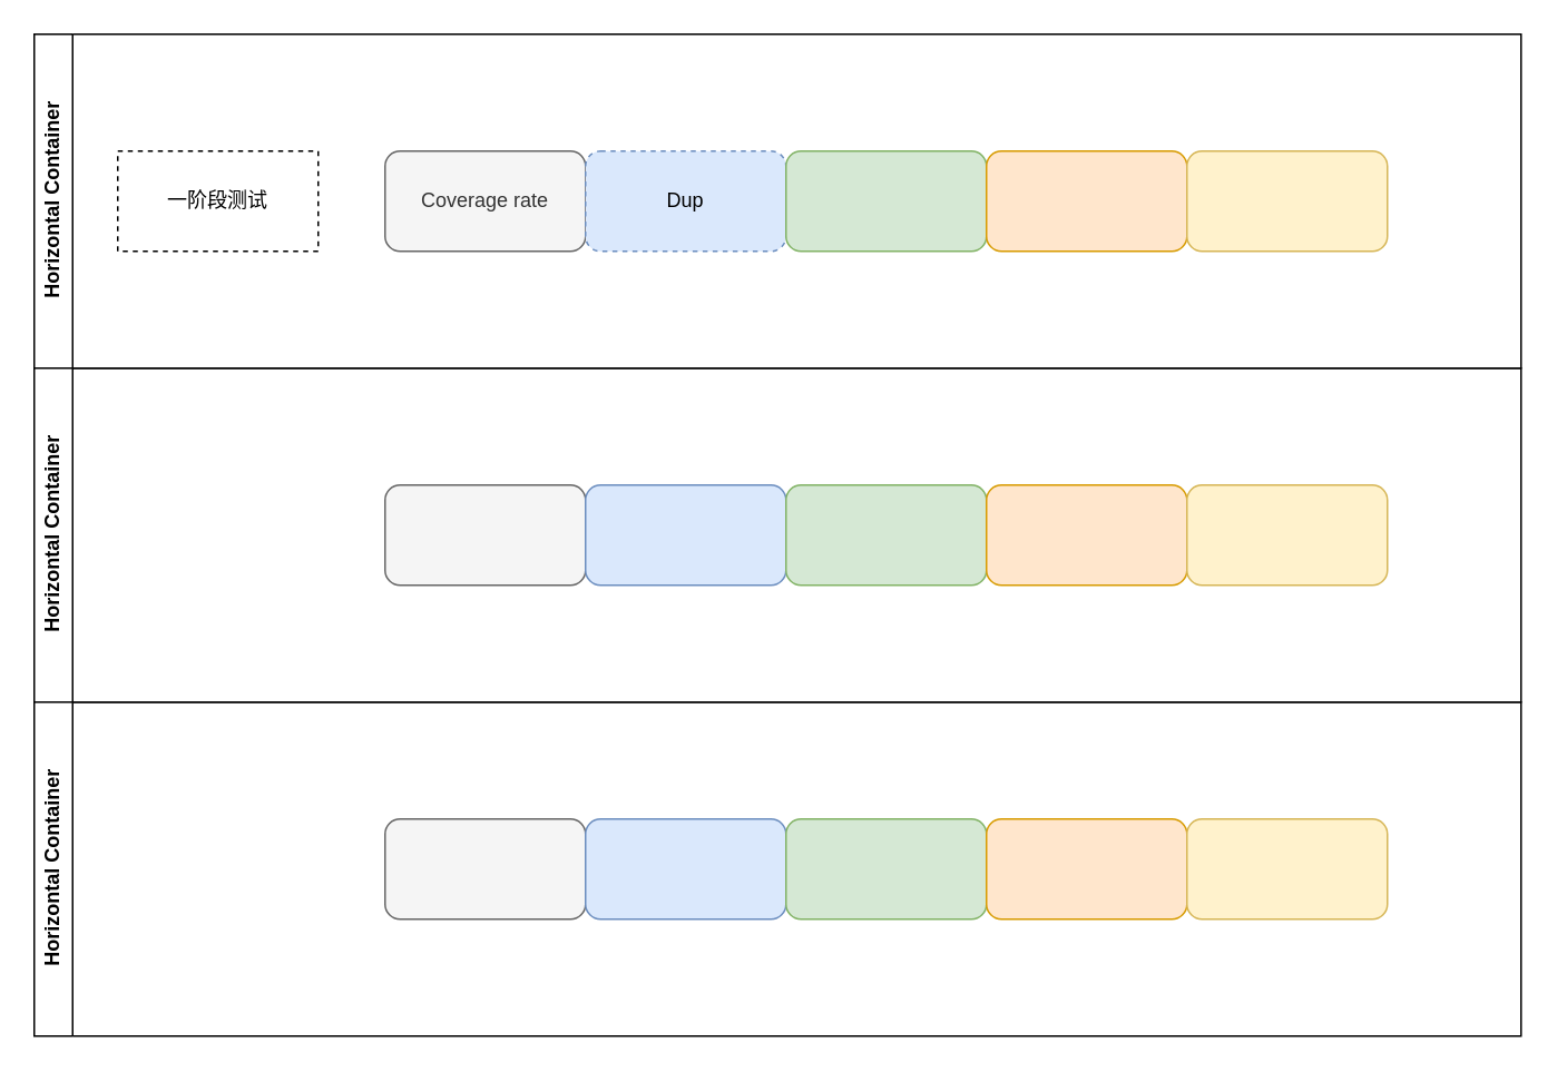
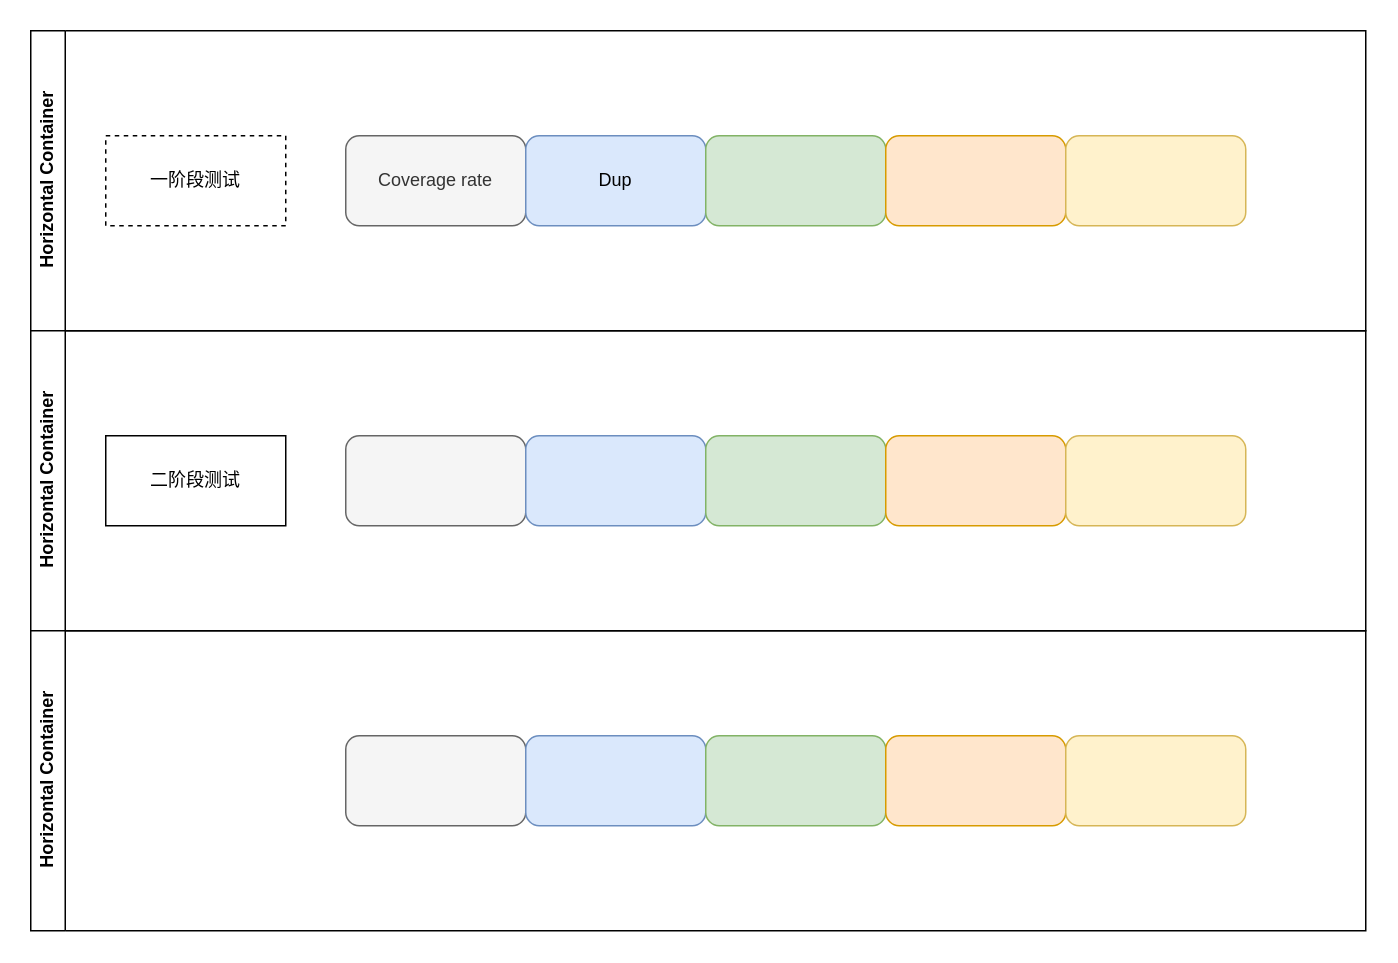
- <mxCell id="5" value="Dup" style="rounded=1;whiteSpace=wrap;html=1;fillColor=#dae8fc;strokeColor=#6c8ebf;dashed=1;" vertex="1" parent="2"><mxGeometry x="330" y="70" width="120" height="60" as="geometry" /></mxCell>
+ <mxCell id="5" value="Dup" style="rounded=1;whiteSpace=wrap;html=1;fillColor=#dae8fc;strokeColor=#6c8ebf;" vertex="1" parent="2"><mxGeometry x="330" y="70" width="120" height="60" as="geometry" /></mxCell>
+ <mxCell id="10" value="二阶段测试" style="rounded=0;whiteSpace=wrap;html=1;" vertex="1" parent="9"><mxGeometry x="50" y="70" width="120" height="60" as="geometry" /></mxCell>
